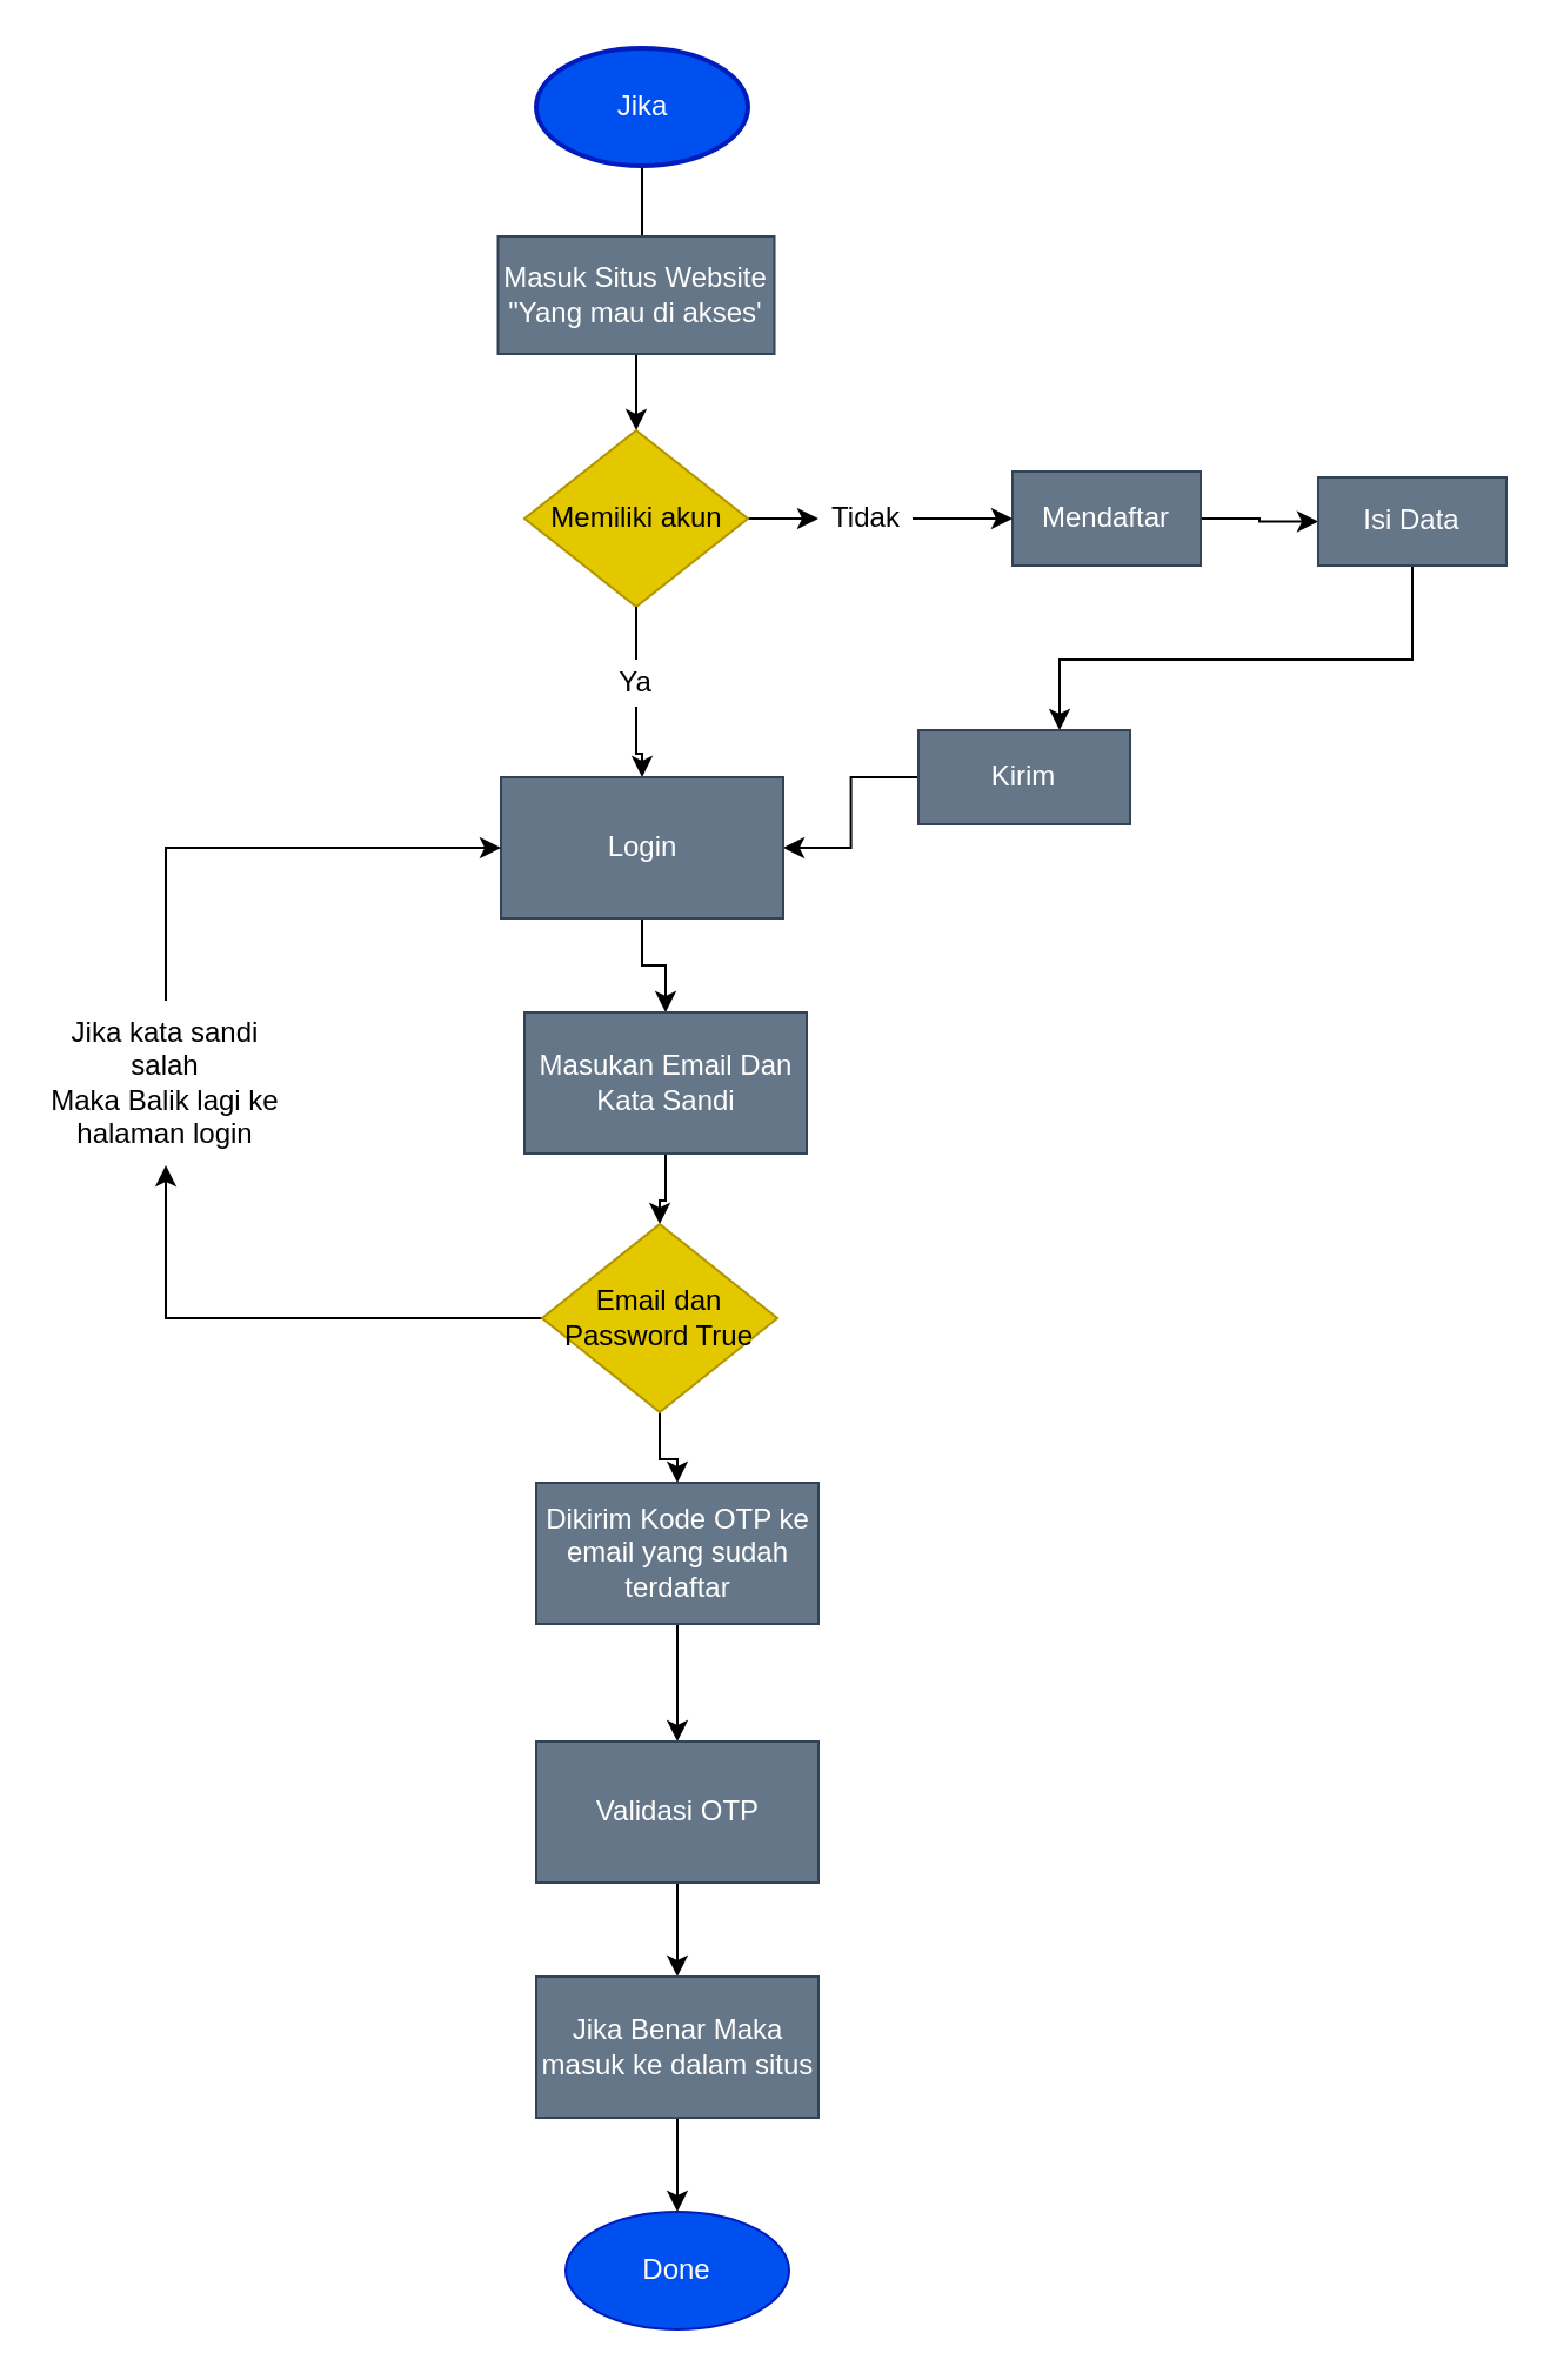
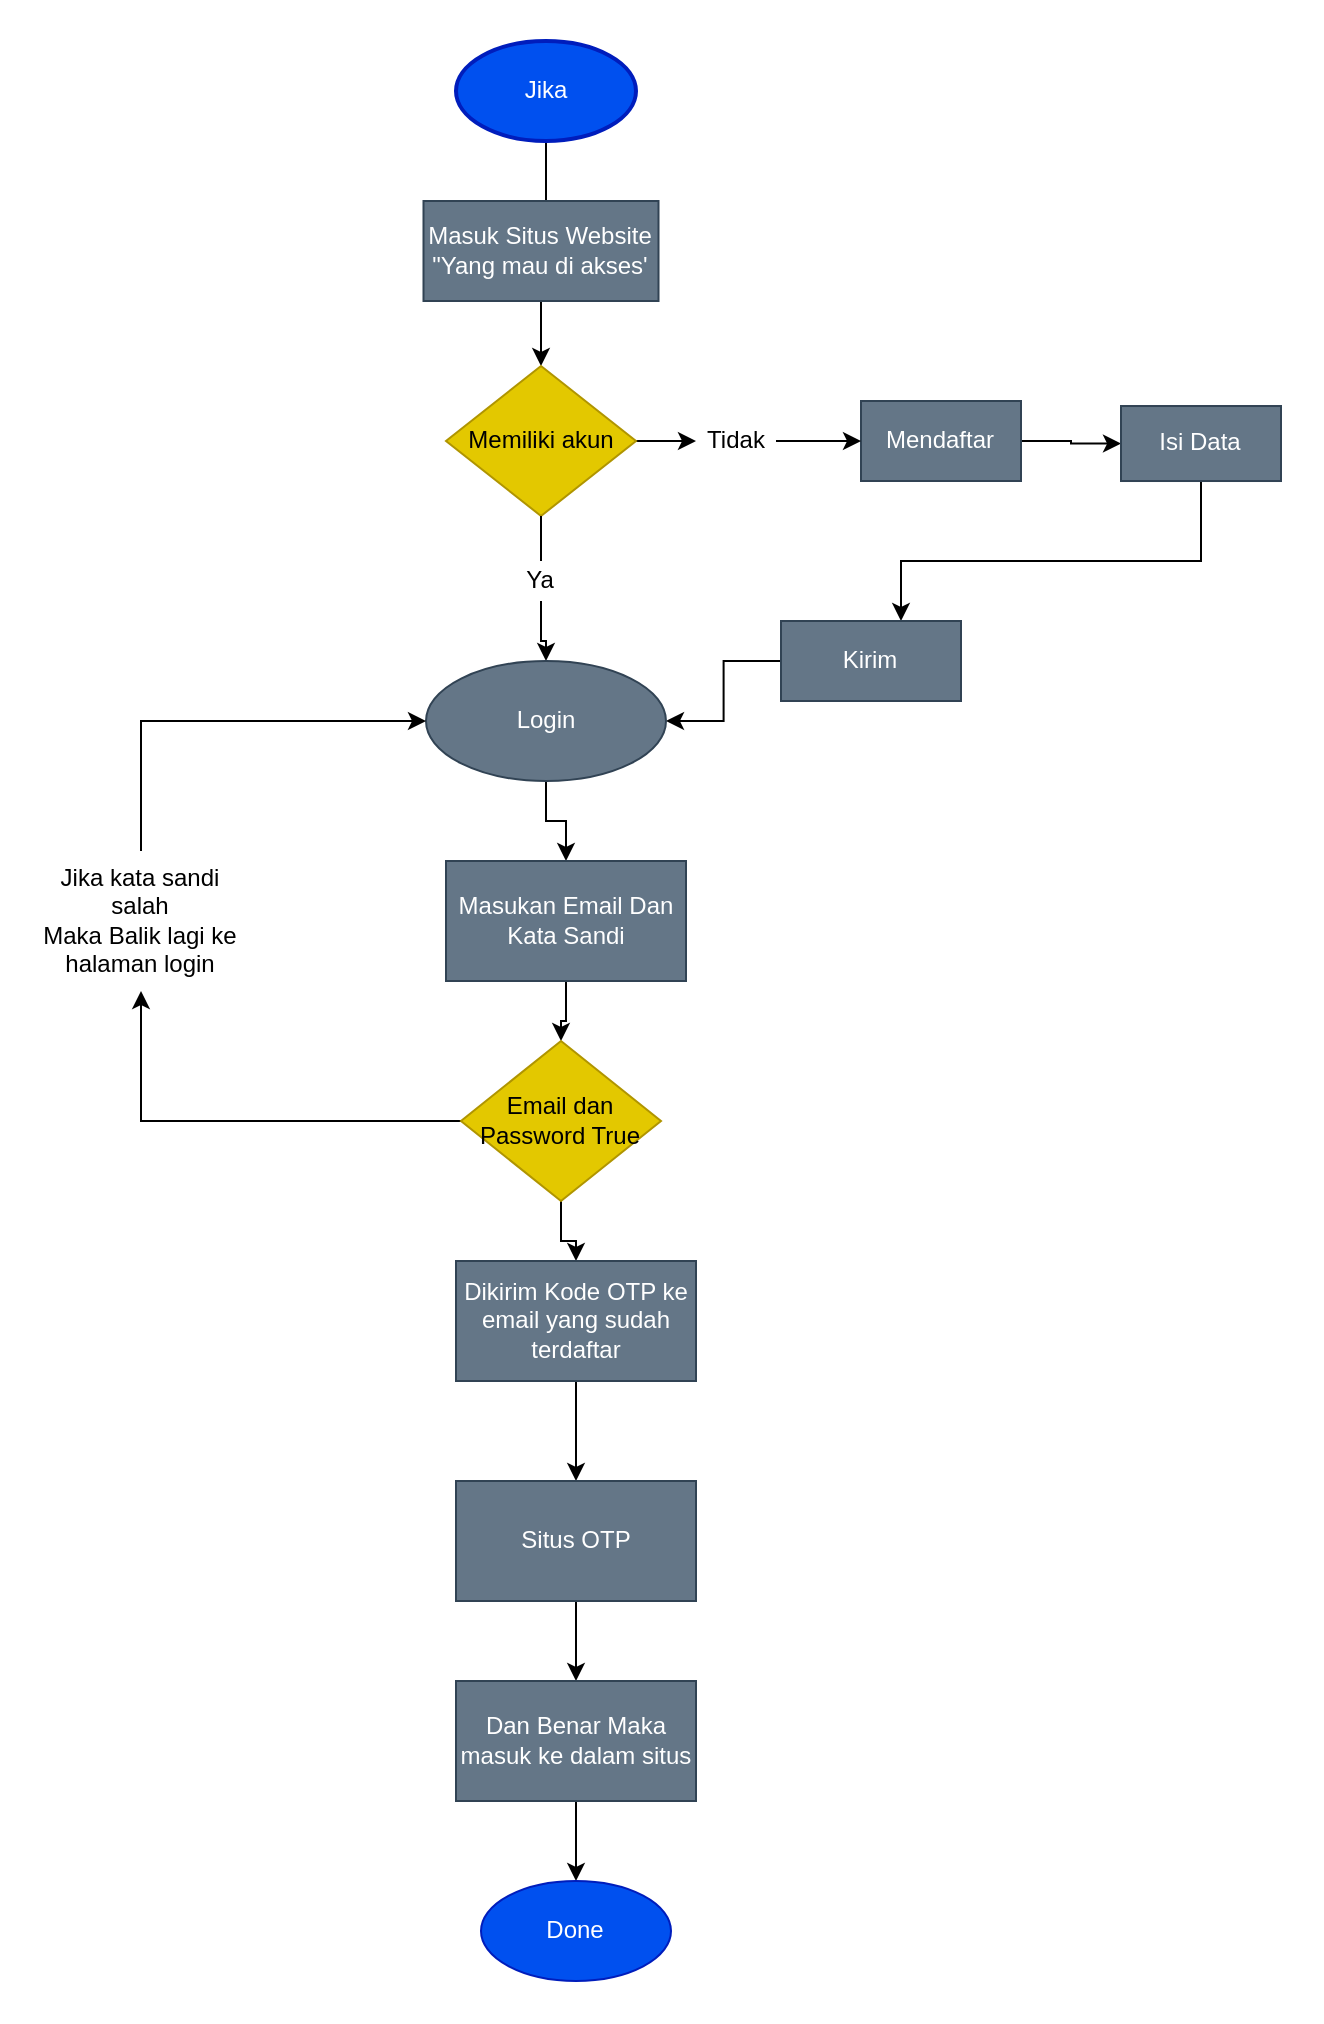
- <mxCell id="15" value="Login" style="rounded=0;whiteSpace=wrap;html=1;fillColor=#647687;fontColor=#ffffff;strokeColor=#314354;" vertex="1" parent="1"><mxGeometry x="212.5" y="330" width="120" height="60" as="geometry" /></mxCell>
+ <mxCell id="15" value="Login" style="ellipse;whiteSpace=wrap;html=1;fillColor=#647687;fontColor=#ffffff;strokeColor=#314354;" vertex="1" parent="1"><mxGeometry x="212.5" y="330" width="120" height="60" as="geometry" /></mxCell>
- <mxCell id="26" value="Validasi OTP" style="rounded=0;whiteSpace=wrap;html=1;fillColor=#647687;fontColor=#ffffff;strokeColor=#314354;" vertex="1" parent="1"><mxGeometry x="227.5" y="740" width="120" height="60" as="geometry" /></mxCell>
+ <mxCell id="26" value="Situs OTP" style="rounded=0;whiteSpace=wrap;html=1;fillColor=#647687;fontColor=#ffffff;strokeColor=#314354;" vertex="1" parent="1"><mxGeometry x="227.5" y="740" width="120" height="60" as="geometry" /></mxCell>
- <mxCell id="28" value="Jika Benar Maka masuk ke dalam situs" style="rounded=0;whiteSpace=wrap;html=1;fillColor=#647687;fontColor=#ffffff;strokeColor=#314354;" vertex="1" parent="1"><mxGeometry x="227.5" y="840" width="120" height="60" as="geometry" /></mxCell>
+ <mxCell id="28" value="Dan Benar Maka masuk ke dalam situs" style="rounded=0;whiteSpace=wrap;html=1;fillColor=#647687;fontColor=#ffffff;strokeColor=#314354;" vertex="1" parent="1"><mxGeometry x="227.5" y="840" width="120" height="60" as="geometry" /></mxCell>
